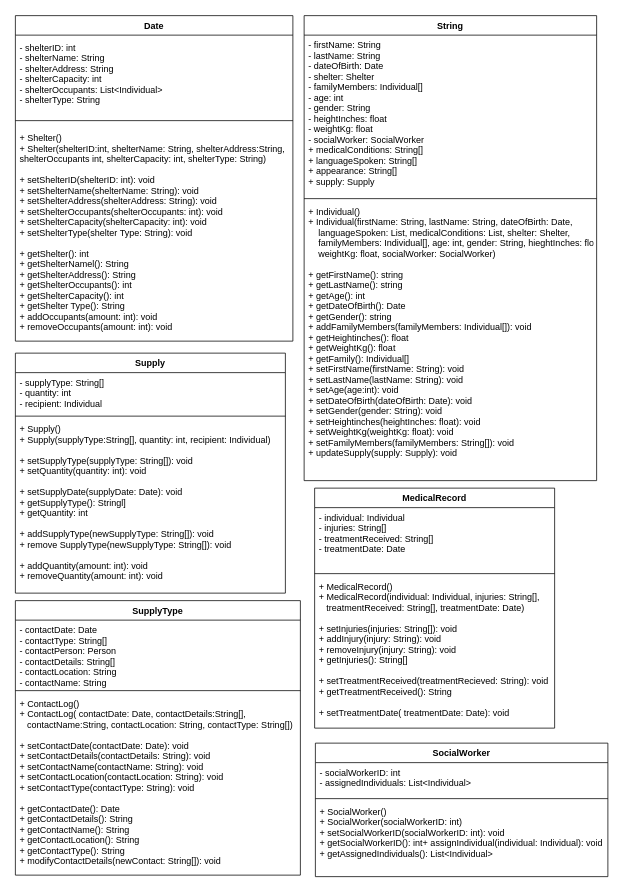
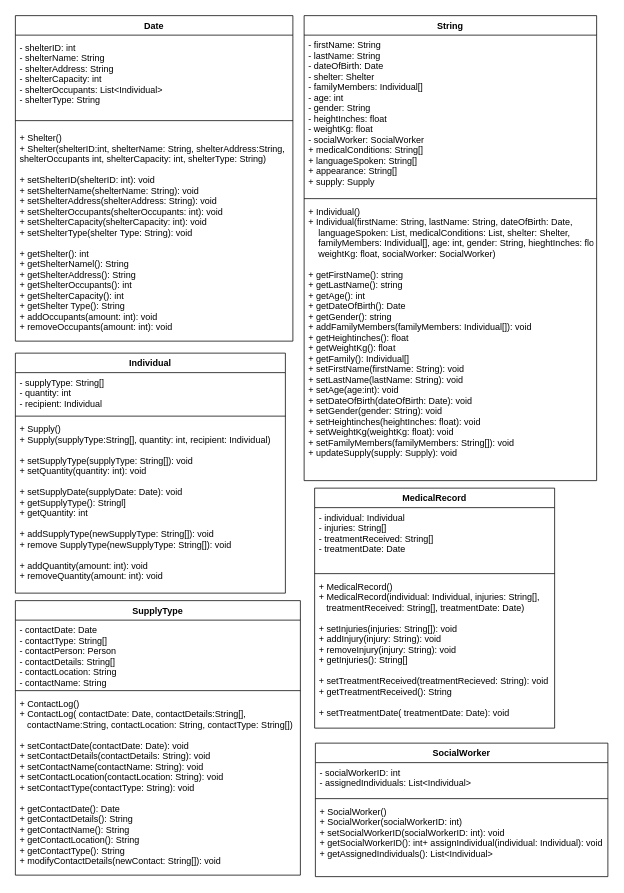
- <mxCell id="18" value="Supply" style="swimlane;fontStyle=1;align=center;verticalAlign=top;childLayout=stackLayout;horizontal=1;startSize=26;horizontalStack=0;resizeParent=1;resizeParentMax=0;resizeLast=0;collapsible=1;marginBottom=0;" parent="1" vertex="1"><mxGeometry x="20" y="470" width="360" height="320" as="geometry" /></mxCell>
+ <mxCell id="18" value="Individual" style="swimlane;fontStyle=1;align=center;verticalAlign=top;childLayout=stackLayout;horizontal=1;startSize=26;horizontalStack=0;resizeParent=1;resizeParentMax=0;resizeLast=0;collapsible=1;marginBottom=0;" parent="1" vertex="1"><mxGeometry x="20" y="470" width="360" height="320" as="geometry" /></mxCell>
